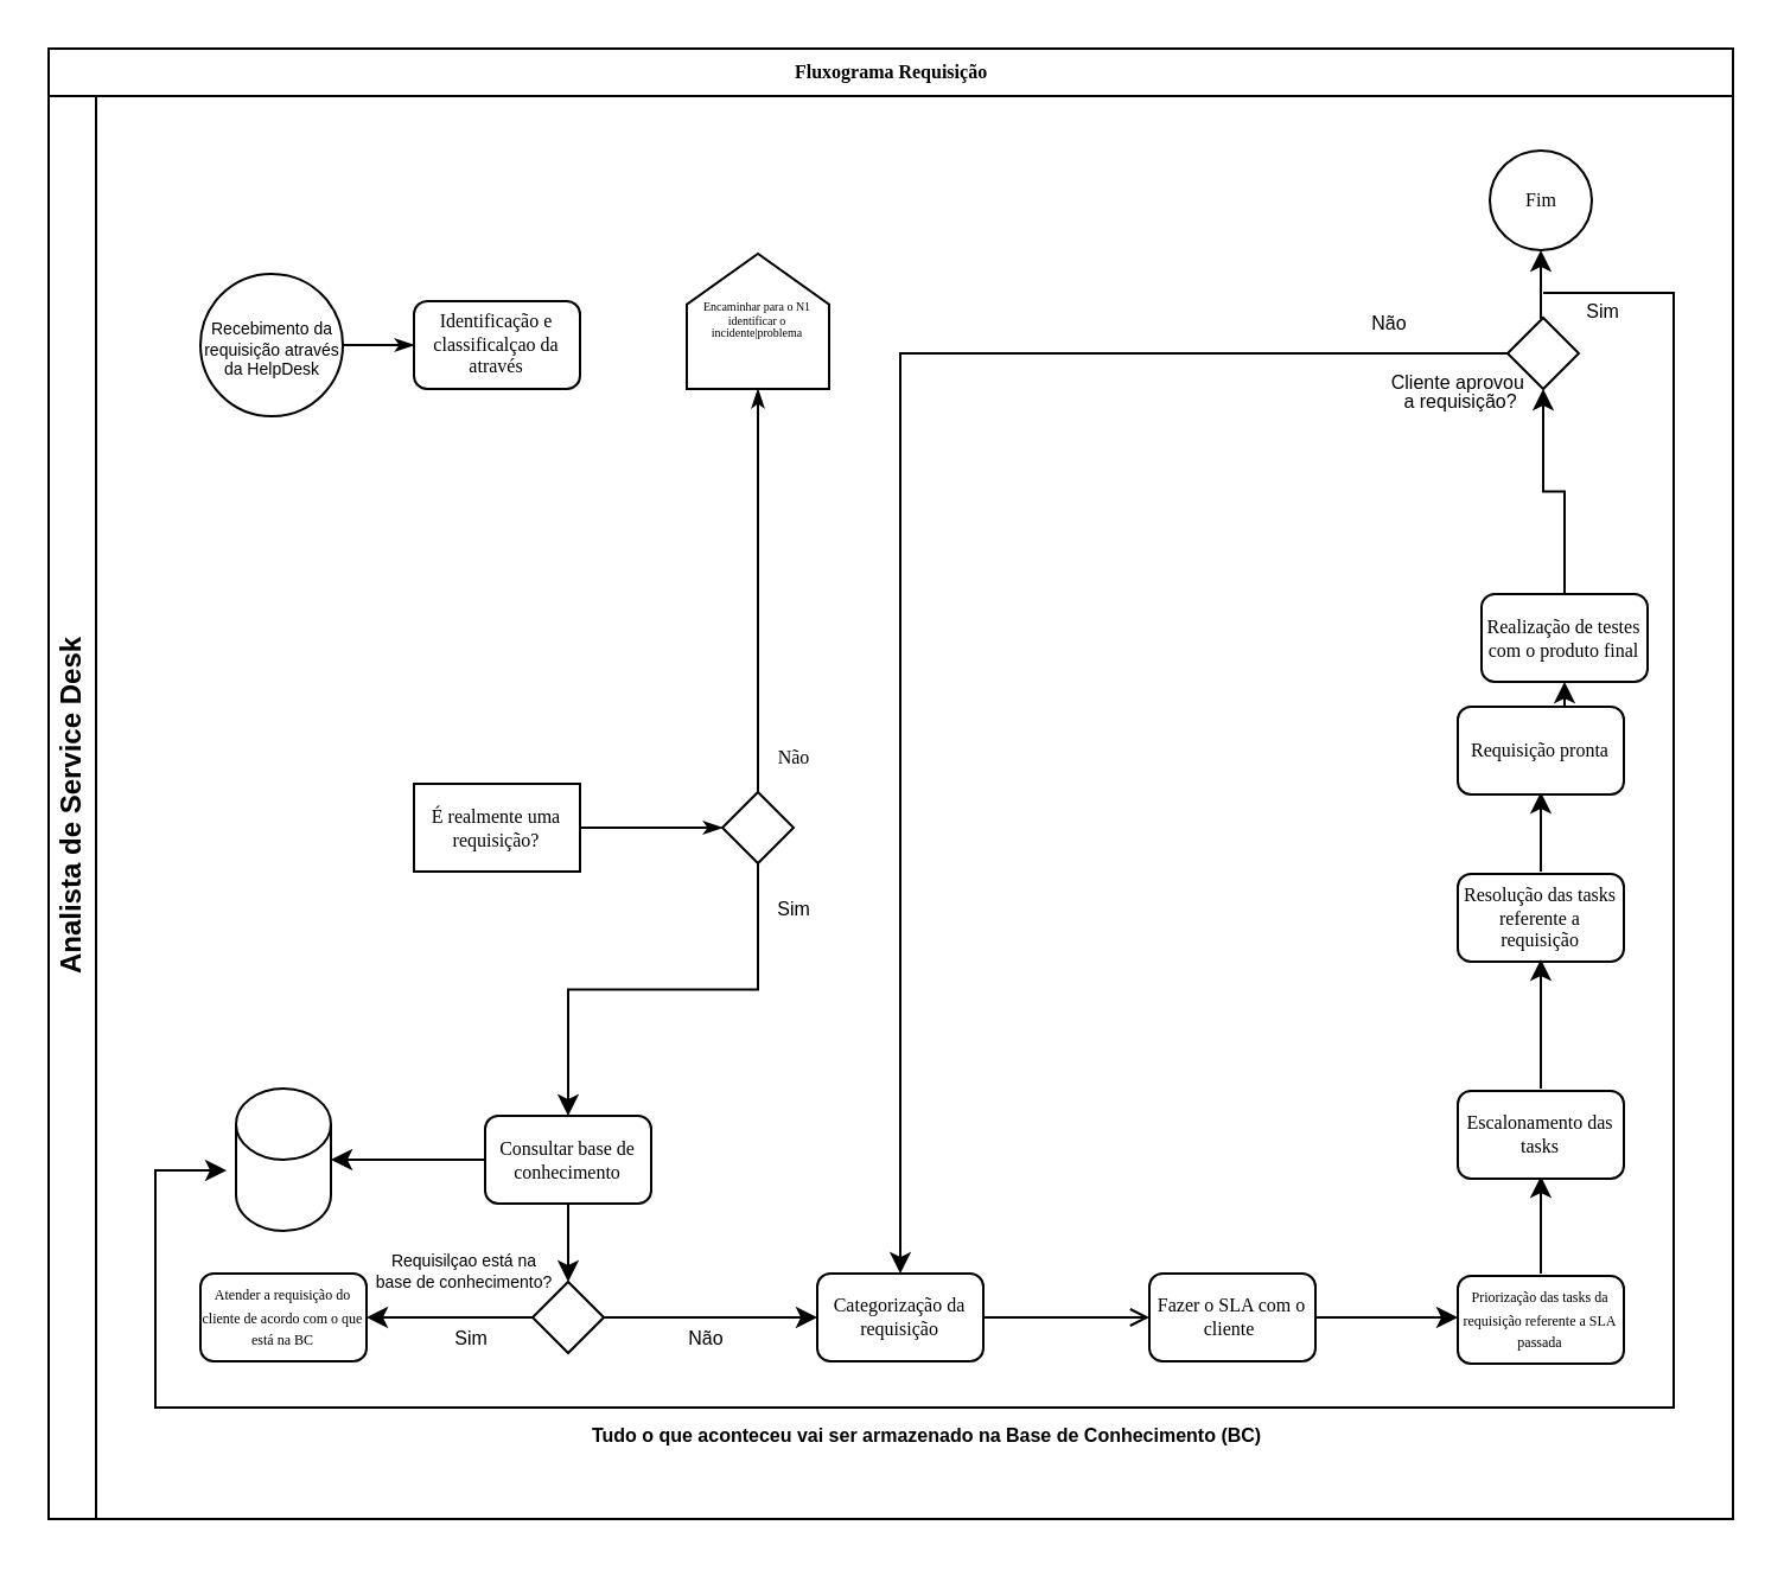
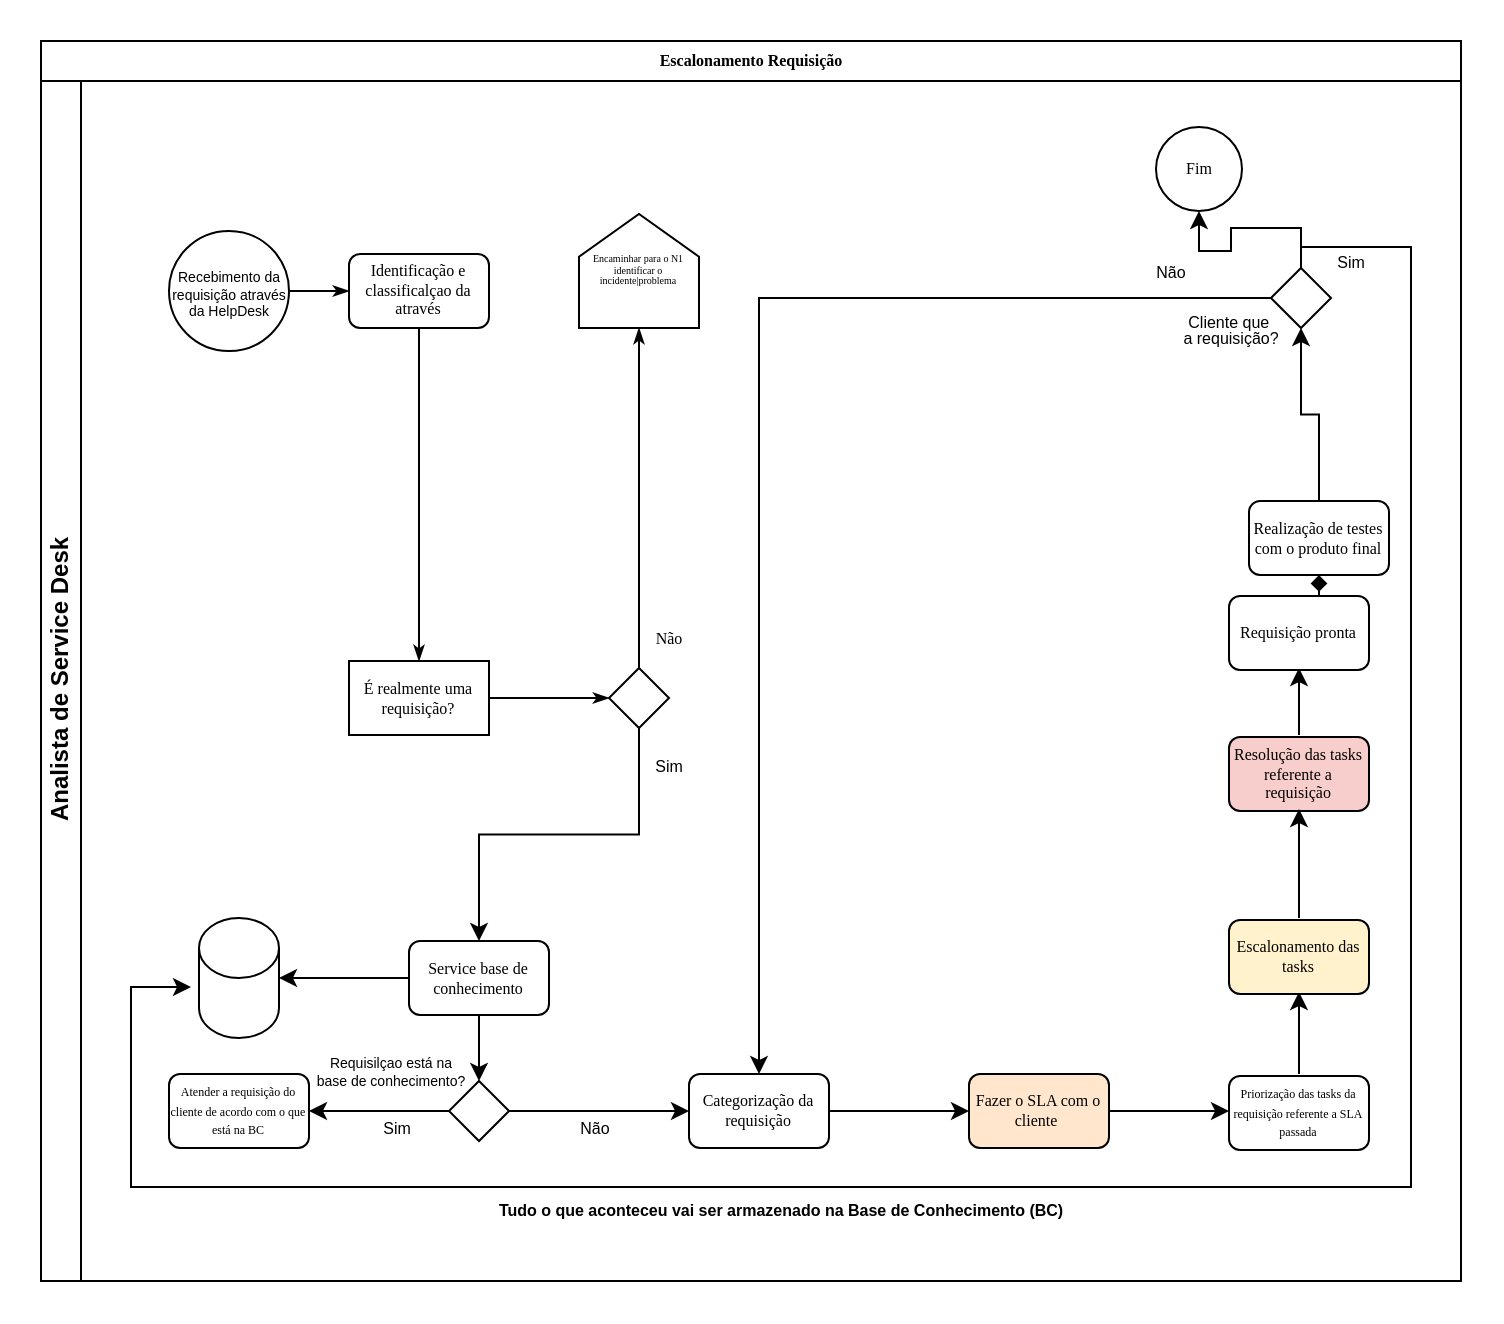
- <mxCell id="2" value="Fluxograma Requisição" style="swimlane;html=1;childLayout=stackLayout;horizontal=1;startSize=20;horizontalStack=0;rounded=0;shadow=0;labelBackgroundColor=none;strokeWidth=1;fontFamily=Verdana;fontSize=8;align=center;" parent="1" vertex="1"><mxGeometry x="20" y="20" width="710" height="620" as="geometry" /></mxCell>
+ <mxCell id="2" value="Escalonamento Requisição" style="swimlane;html=1;childLayout=stackLayout;horizontal=1;startSize=20;horizontalStack=0;rounded=0;shadow=0;labelBackgroundColor=none;strokeWidth=1;fontFamily=Verdana;fontSize=8;align=center;" parent="1" vertex="1"><mxGeometry x="20" y="20" width="710" height="620" as="geometry" /></mxCell>
- <mxCell id="13" value="Fim" style="ellipse;whiteSpace=wrap;html=1;rounded=0;shadow=0;labelBackgroundColor=none;strokeWidth=1;fontFamily=Verdana;fontSize=8;align=center;" vertex="1" parent="1"><mxGeometry x="627.5" y="63" width="43" height="42" as="geometry" /></mxCell>
+ <mxCell id="13" value="Fim" style="ellipse;whiteSpace=wrap;html=1;rounded=0;shadow=0;labelBackgroundColor=none;strokeWidth=1;fontFamily=Verdana;fontSize=8;align=center;" vertex="1" parent="1"><mxGeometry x="577.5" y="63" width="43" height="42" as="geometry" /></mxCell>
- <mxCell id="16" value="&lt;p style=&quot;line-height: 0%; font-size: 8px;&quot;&gt;&lt;font style=&quot;font-size: 8px;&quot;&gt;Cliente aprovou&amp;nbsp;&lt;/font&gt;&lt;/p&gt;&lt;p style=&quot;line-height: 0%; font-size: 8px;&quot;&gt;&lt;font style=&quot;font-size: 8px;&quot;&gt;a requisição?&lt;/font&gt;&lt;/p&gt;" style="text;html=1;align=center;verticalAlign=middle;resizable=0;points=[];autosize=1;strokeColor=none;fillColor=none;" vertex="1" parent="1"><mxGeometry x="575" y="145" width="80" height="40" as="geometry" /></mxCell>
+ <mxCell id="16" value="&lt;p style=&quot;line-height: 0%; font-size: 8px;&quot;&gt;&lt;font style=&quot;font-size: 8px;&quot;&gt;Cliente que&amp;nbsp;&lt;/font&gt;&lt;/p&gt;&lt;p style=&quot;line-height: 0%; font-size: 8px;&quot;&gt;&lt;font style=&quot;font-size: 8px;&quot;&gt;a requisição?&lt;/font&gt;&lt;/p&gt;" style="text;html=1;align=center;verticalAlign=middle;resizable=0;points=[];autosize=1;strokeColor=none;fillColor=none;" vertex="1" parent="1"><mxGeometry x="575" y="145" width="80" height="40" as="geometry" /></mxCell>
+ <mxCell id="25" style="edgeStyle=orthogonalEdgeStyle;rounded=0;html=1;labelBackgroundColor=none;startArrow=none;startFill=0;startSize=5;endArrow=classicThin;endFill=1;endSize=5;jettySize=auto;orthogonalLoop=1;strokeWidth=1;fontFamily=Verdana;fontSize=8" edge="1" parent="1" source="6" target="19"><mxGeometry relative="1" as="geometry" /></mxCell>
- <mxCell id="47" style="edgeStyle=orthogonalEdgeStyle;rounded=0;orthogonalLoop=1;jettySize=auto;html=1;exitX=0.5;exitY=0;exitDx=0;exitDy=0;entryX=0.5;entryY=1;entryDx=0;entryDy=0;" edge="1" parent="1" source="24" target="8"><mxGeometry relative="1" as="geometry" /></mxCell>
+ <mxCell id="47" style="edgeStyle=orthogonalEdgeStyle;rounded=0;orthogonalLoop=1;jettySize=auto;html=1;exitX=0.5;exitY=0;exitDx=0;exitDy=0;entryX=0.5;entryY=1;entryDx=0;entryDy=0;endArrow=diamond;" edge="1" parent="1" source="24" target="8"><mxGeometry relative="1" as="geometry" /></mxCell>
- <mxCell id="23" value="Resolução das tasks referente a requisição" style="rounded=1;whiteSpace=wrap;html=1;shadow=0;labelBackgroundColor=none;strokeWidth=1;fontFamily=Verdana;fontSize=8;align=center;" vertex="1" parent="1"><mxGeometry x="614" y="368" width="70" height="37" as="geometry" /></mxCell>
+ <mxCell id="23" value="Resolução das tasks referente a requisição" style="rounded=1;whiteSpace=wrap;html=1;shadow=0;labelBackgroundColor=none;strokeWidth=1;fontFamily=Verdana;fontSize=8;align=center;fillColor=#f8cecc;" vertex="1" parent="1"><mxGeometry x="614" y="368" width="70" height="37" as="geometry" /></mxCell>
- <mxCell id="45" value="Escalonamento das tasks" style="rounded=1;whiteSpace=wrap;html=1;shadow=0;labelBackgroundColor=none;strokeWidth=1;fontFamily=Verdana;fontSize=8;align=center;" vertex="1" parent="1"><mxGeometry x="614" y="459.5" width="70" height="37" as="geometry" /></mxCell>
+ <mxCell id="45" value="Escalonamento das tasks" style="rounded=1;whiteSpace=wrap;html=1;shadow=0;labelBackgroundColor=none;strokeWidth=1;fontFamily=Verdana;fontSize=8;align=center;fillColor=#fff2cc;" vertex="1" parent="1"><mxGeometry x="614" y="459.5" width="70" height="37" as="geometry" /></mxCell>
- <mxCell id="29" value="Consultar base de conhecimento" style="rounded=1;whiteSpace=wrap;html=1;shadow=0;labelBackgroundColor=none;strokeWidth=1;fontFamily=Verdana;fontSize=8;align=center;" vertex="1" parent="1"><mxGeometry x="204" y="470" width="70" height="37" as="geometry" /></mxCell>
+ <mxCell id="29" value="Service base de conhecimento" style="rounded=1;whiteSpace=wrap;html=1;shadow=0;labelBackgroundColor=none;strokeWidth=1;fontFamily=Verdana;fontSize=8;align=center;" vertex="1" parent="1"><mxGeometry x="204" y="470" width="70" height="37" as="geometry" /></mxCell>
- <mxCell id="38" style="edgeStyle=orthogonalEdgeStyle;rounded=0;orthogonalLoop=1;jettySize=auto;html=1;exitX=1;exitY=0.5;exitDx=0;exitDy=0;entryX=0;entryY=0.5;entryDx=0;entryDy=0;endArrow=open;" edge="1" parent="1" source="39" target="42"><mxGeometry relative="1" as="geometry"><mxPoint x="474" y="555.333" as="targetPoint" /></mxGeometry></mxCell>
+ <mxCell id="38" style="edgeStyle=orthogonalEdgeStyle;rounded=0;orthogonalLoop=1;jettySize=auto;html=1;exitX=1;exitY=0.5;exitDx=0;exitDy=0;entryX=0;entryY=0.5;entryDx=0;entryDy=0;" edge="1" parent="1" source="39" target="42"><mxGeometry relative="1" as="geometry"><mxPoint x="474" y="555.333" as="targetPoint" /></mxGeometry></mxCell>
- <mxCell id="42" value="Fazer o SLA com o cliente&amp;nbsp;" style="rounded=1;whiteSpace=wrap;html=1;shadow=0;labelBackgroundColor=none;strokeWidth=1;fontFamily=Verdana;fontSize=8;align=center;" vertex="1" parent="1"><mxGeometry x="484" y="536.5" width="70" height="37" as="geometry" /></mxCell>
+ <mxCell id="42" value="Fazer o SLA com o cliente&amp;nbsp;" style="rounded=1;whiteSpace=wrap;html=1;shadow=0;labelBackgroundColor=none;strokeWidth=1;fontFamily=Verdana;fontSize=8;align=center;fillColor=#ffe6cc;" vertex="1" parent="1"><mxGeometry x="484" y="536.5" width="70" height="37" as="geometry" /></mxCell>
